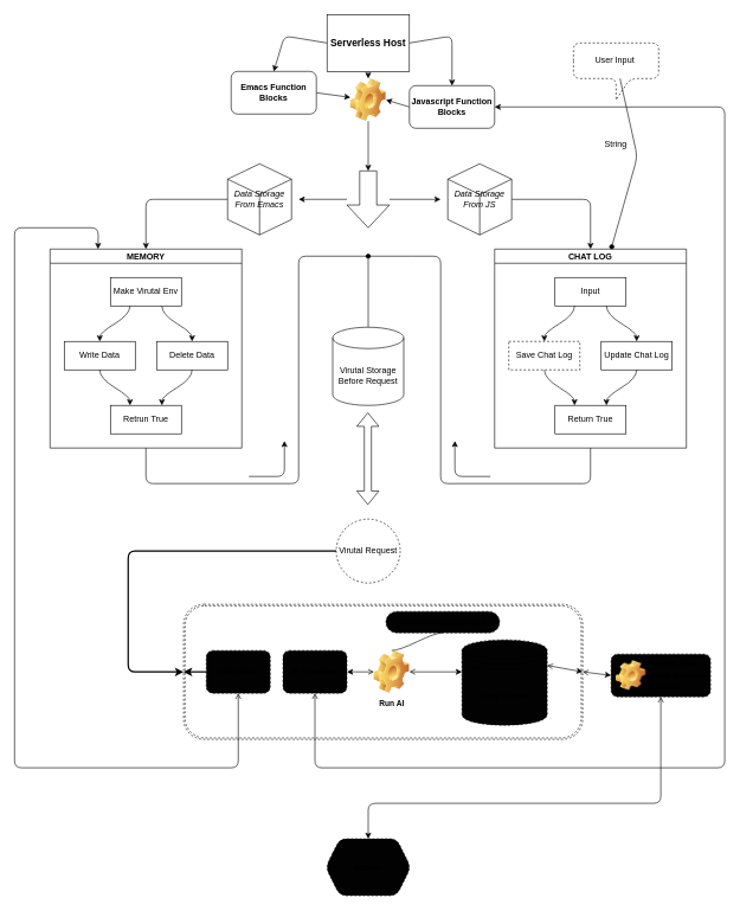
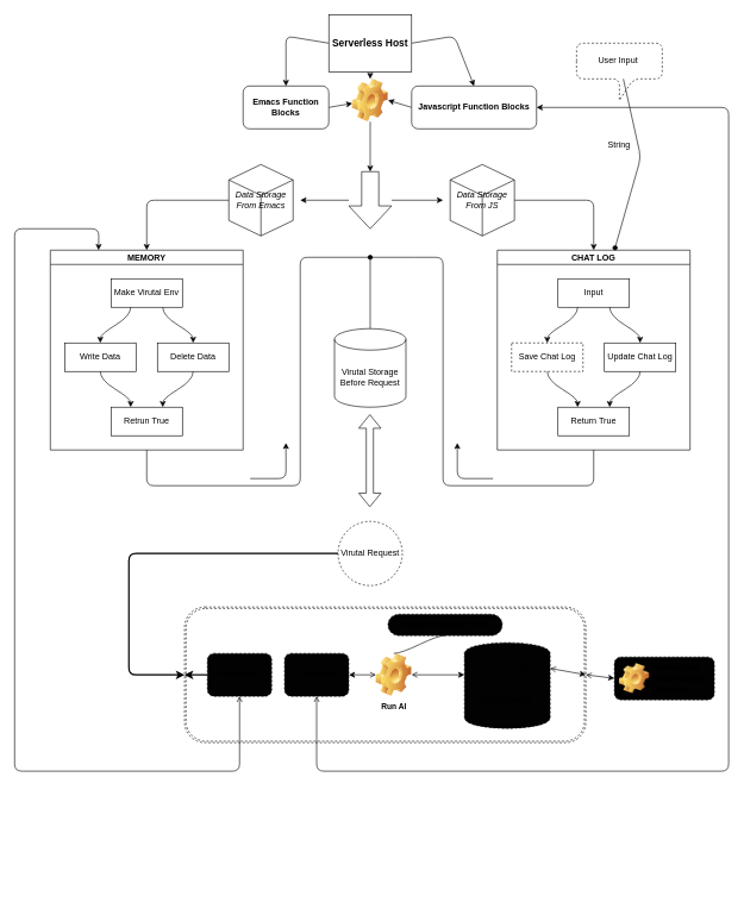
- <mxCell id="7" value="&lt;h6 style=&quot;font-size: 12px&quot;&gt;Emacs Function Blocks&lt;/h6&gt;" style="rounded=1;whiteSpace=wrap;html=1;fontSize=20;fontStyle=1" vertex="1" parent="1"><mxGeometry x="325" y="100" width="120" height="60" as="geometry" /></mxCell>
+ <mxCell id="7" value="&lt;h6 style=&quot;font-size: 12px&quot;&gt;Emacs Function Blocks&lt;/h6&gt;" style="rounded=1;whiteSpace=wrap;html=1;fontSize=20;fontStyle=1" vertex="1" parent="1"><mxGeometry x="340" y="120" width="120" height="60" as="geometry" /></mxCell>
- <mxCell id="9" value="&lt;h6 style=&quot;font-size: 12px&quot;&gt;Javascript Function Blocks&lt;/h6&gt;" style="rounded=1;whiteSpace=wrap;html=1;fontSize=20;fontStyle=1" vertex="1" parent="1"><mxGeometry x="576" y="120" width="120" height="60" as="geometry" /></mxCell>
+ <mxCell id="9" value="&lt;h6 style=&quot;font-size: 12px&quot;&gt;Javascript Function Blocks&lt;/h6&gt;" style="rounded=1;whiteSpace=wrap;html=1;fontSize=20;fontStyle=1" vertex="1" parent="1"><mxGeometry x="576" y="120" width="175" height="60" as="geometry" /></mxCell>
- <mxCell id="66" style="edgeStyle=none;sketch=0;html=1;fontSize=13;startArrow=open;startFill=0;endArrow=classic;endFill=1;strokeColor=default;strokeWidth=1;entryX=0.5;entryY=0;entryDx=0;entryDy=0;" edge="1" parent="1" source="67" target="65"><mxGeometry relative="1" as="geometry"><mxPoint x="520" y="1130" as="targetPoint" /><Array as="points"><mxPoint x="930" y="1130" /><mxPoint x="518" y="1130" /></Array></mxGeometry></mxCell>
- <mxCell id="65" value="Result" style="shape=hexagon;perimeter=hexagonPerimeter2;whiteSpace=wrap;html=1;fixedSize=1;rounded=1;shadow=0;dashed=1;sketch=0;fontSize=13;strokeColor=default;fillColor=#030202;gradientColor=none;" vertex="1" parent="1"><mxGeometry x="458" y="1180" width="120" height="80" as="geometry" /></mxCell>
